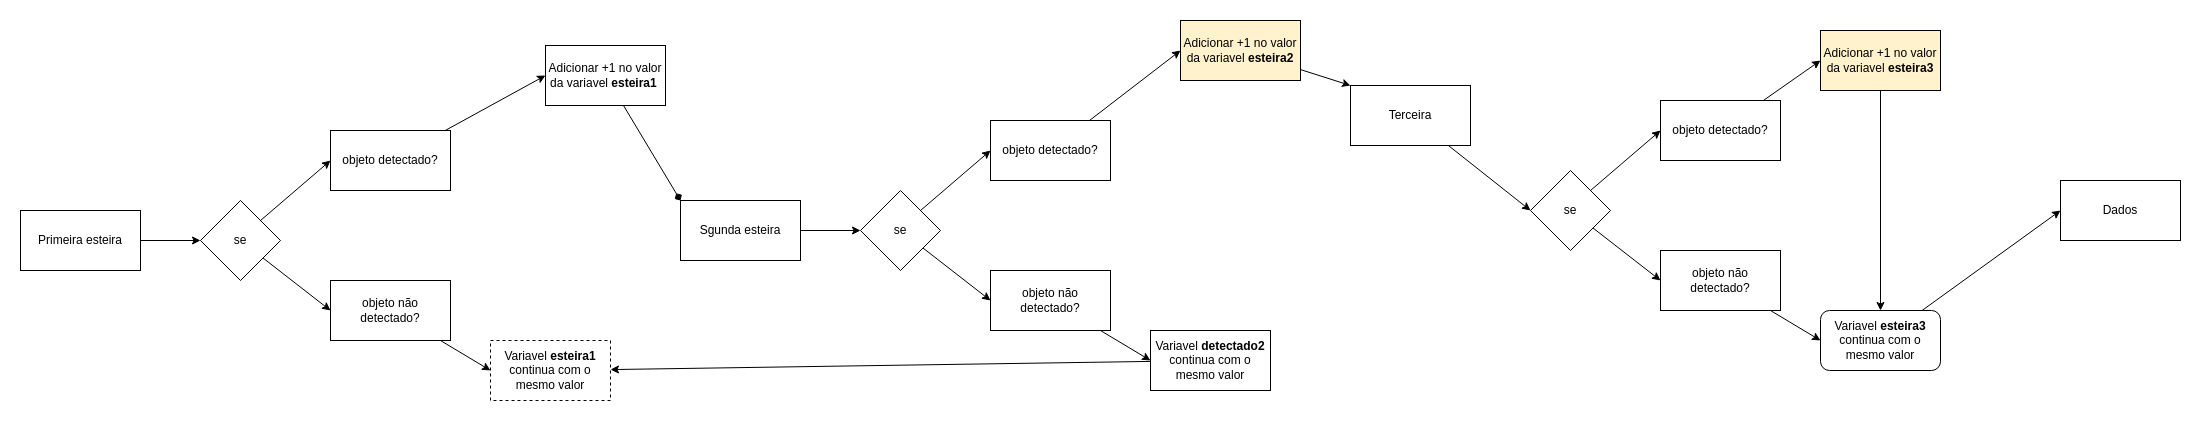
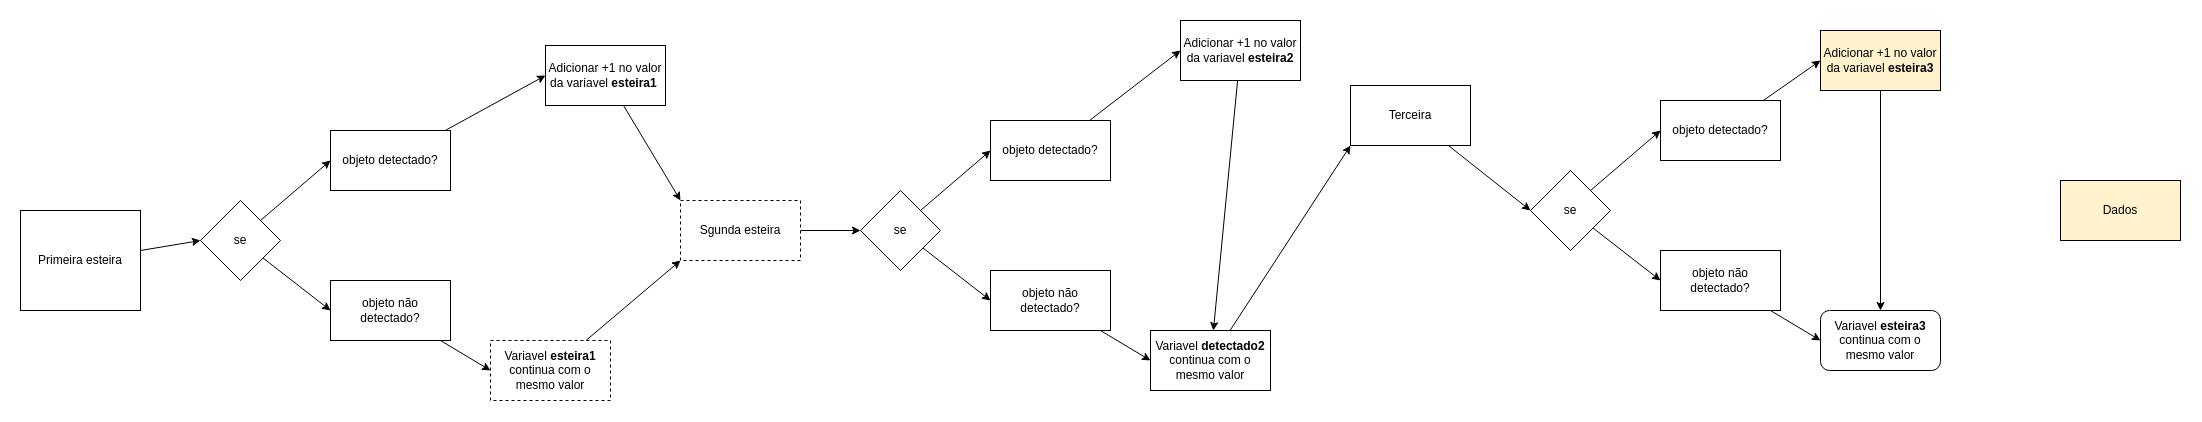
- <mxCell id="25" value="Adicionar +1 no valor da variavel &lt;b&gt;esteira2&lt;/b&gt;" style="whiteSpace=wrap;html=1;fillColor=#fff2cc;" parent="1" vertex="1"><mxGeometry x="1180" y="20" width="120" height="60" as="geometry" /></mxCell>
+ <mxCell id="25" value="Adicionar +1 no valor da variavel &lt;b&gt;esteira2&lt;/b&gt;" style="whiteSpace=wrap;html=1;" parent="1" vertex="1"><mxGeometry x="1180" y="20" width="120" height="60" as="geometry" /></mxCell>
- <mxCell id="24" style="edgeStyle=none;html=1;entryX=0;entryY=0;entryDx=0;entryDy=0;" parent="1" source="25" target="29" edge="1"><mxGeometry relative="1" as="geometry" /></mxCell>
+ <mxCell id="24" style="edgeStyle=none;html=1;" parent="1" source="25" target="27" edge="1"><mxGeometry relative="1" as="geometry" /></mxCell>
- <mxCell id="11" style="edgeStyle=none;html=1;entryX=0;entryY=0;entryDx=0;entryDy=0;endArrow=diamond;" parent="1" source="12" target="16" edge="1"><mxGeometry relative="1" as="geometry" /></mxCell>
+ <mxCell id="11" style="edgeStyle=none;html=1;entryX=0;entryY=0;entryDx=0;entryDy=0;" parent="1" source="12" target="16" edge="1"><mxGeometry relative="1" as="geometry" /></mxCell>
- <mxCell id="41" value="Dados" style="whiteSpace=wrap;html=1;" parent="1" vertex="1"><mxGeometry x="2060" y="180" width="120" height="60" as="geometry" /></mxCell>
+ <mxCell id="41" value="Dados" style="whiteSpace=wrap;html=1;fillColor=#fff2cc;" parent="1" vertex="1"><mxGeometry x="2060" y="180" width="120" height="60" as="geometry" /></mxCell>
- <mxCell id="16" value="Sgunda esteira" style="whiteSpace=wrap;html=1;" parent="1" vertex="1"><mxGeometry x="680" y="200" width="120" height="60" as="geometry" /></mxCell>
+ <mxCell id="16" value="Sgunda esteira" style="whiteSpace=wrap;html=1;dashed=1;" parent="1" vertex="1"><mxGeometry x="680" y="200" width="120" height="60" as="geometry" /></mxCell>
- <mxCell id="3" value="Primeira esteira" style="whiteSpace=wrap;html=1;" parent="1" vertex="1"><mxGeometry x="20" y="210" width="120" height="60" as="geometry" /></mxCell>
+ <mxCell id="3" value="Primeira esteira" style="whiteSpace=wrap;html=1;" parent="1" vertex="1"><mxGeometry x="20" y="210" width="120" height="100" as="geometry" /></mxCell>
- <mxCell id="39" style="edgeStyle=none;html=1;entryX=0;entryY=0.5;entryDx=0;entryDy=0;" parent="1" source="40" target="41" edge="1"><mxGeometry relative="1" as="geometry" /></mxCell>
+ <mxCell id="13" style="edgeStyle=none;html=1;entryX=0;entryY=1;entryDx=0;entryDy=0;" parent="1" source="14" target="16" edge="1"><mxGeometry relative="1" as="geometry" /></mxCell>
- <mxCell id="26" style="edgeStyle=none;html=1;" parent="1" source="27" target="14" edge="1"><mxGeometry relative="1" as="geometry" /></mxCell>
+ <mxCell id="26" style="edgeStyle=none;html=1;entryX=0;entryY=1;entryDx=0;entryDy=0;" parent="1" source="27" target="29" edge="1"><mxGeometry relative="1" as="geometry" /></mxCell>
